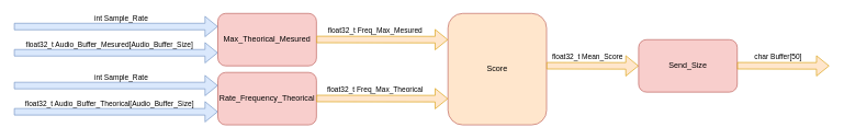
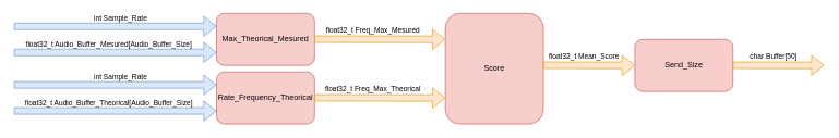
- <mxCell id="2" value="Score" style="rounded=1;whiteSpace=wrap;html=1;fillColor=#ffe6cc;strokeColor=#b85450;" vertex="1" parent="1"><mxGeometry x="680" y="20" width="150" height="170" as="geometry" /></mxCell>
+ <mxCell id="2" value="Score" style="rounded=1;whiteSpace=wrap;html=1;fillColor=#f8cecc;strokeColor=#b85450;" vertex="1" parent="1"><mxGeometry x="680" y="20" width="150" height="170" as="geometry" /></mxCell>
